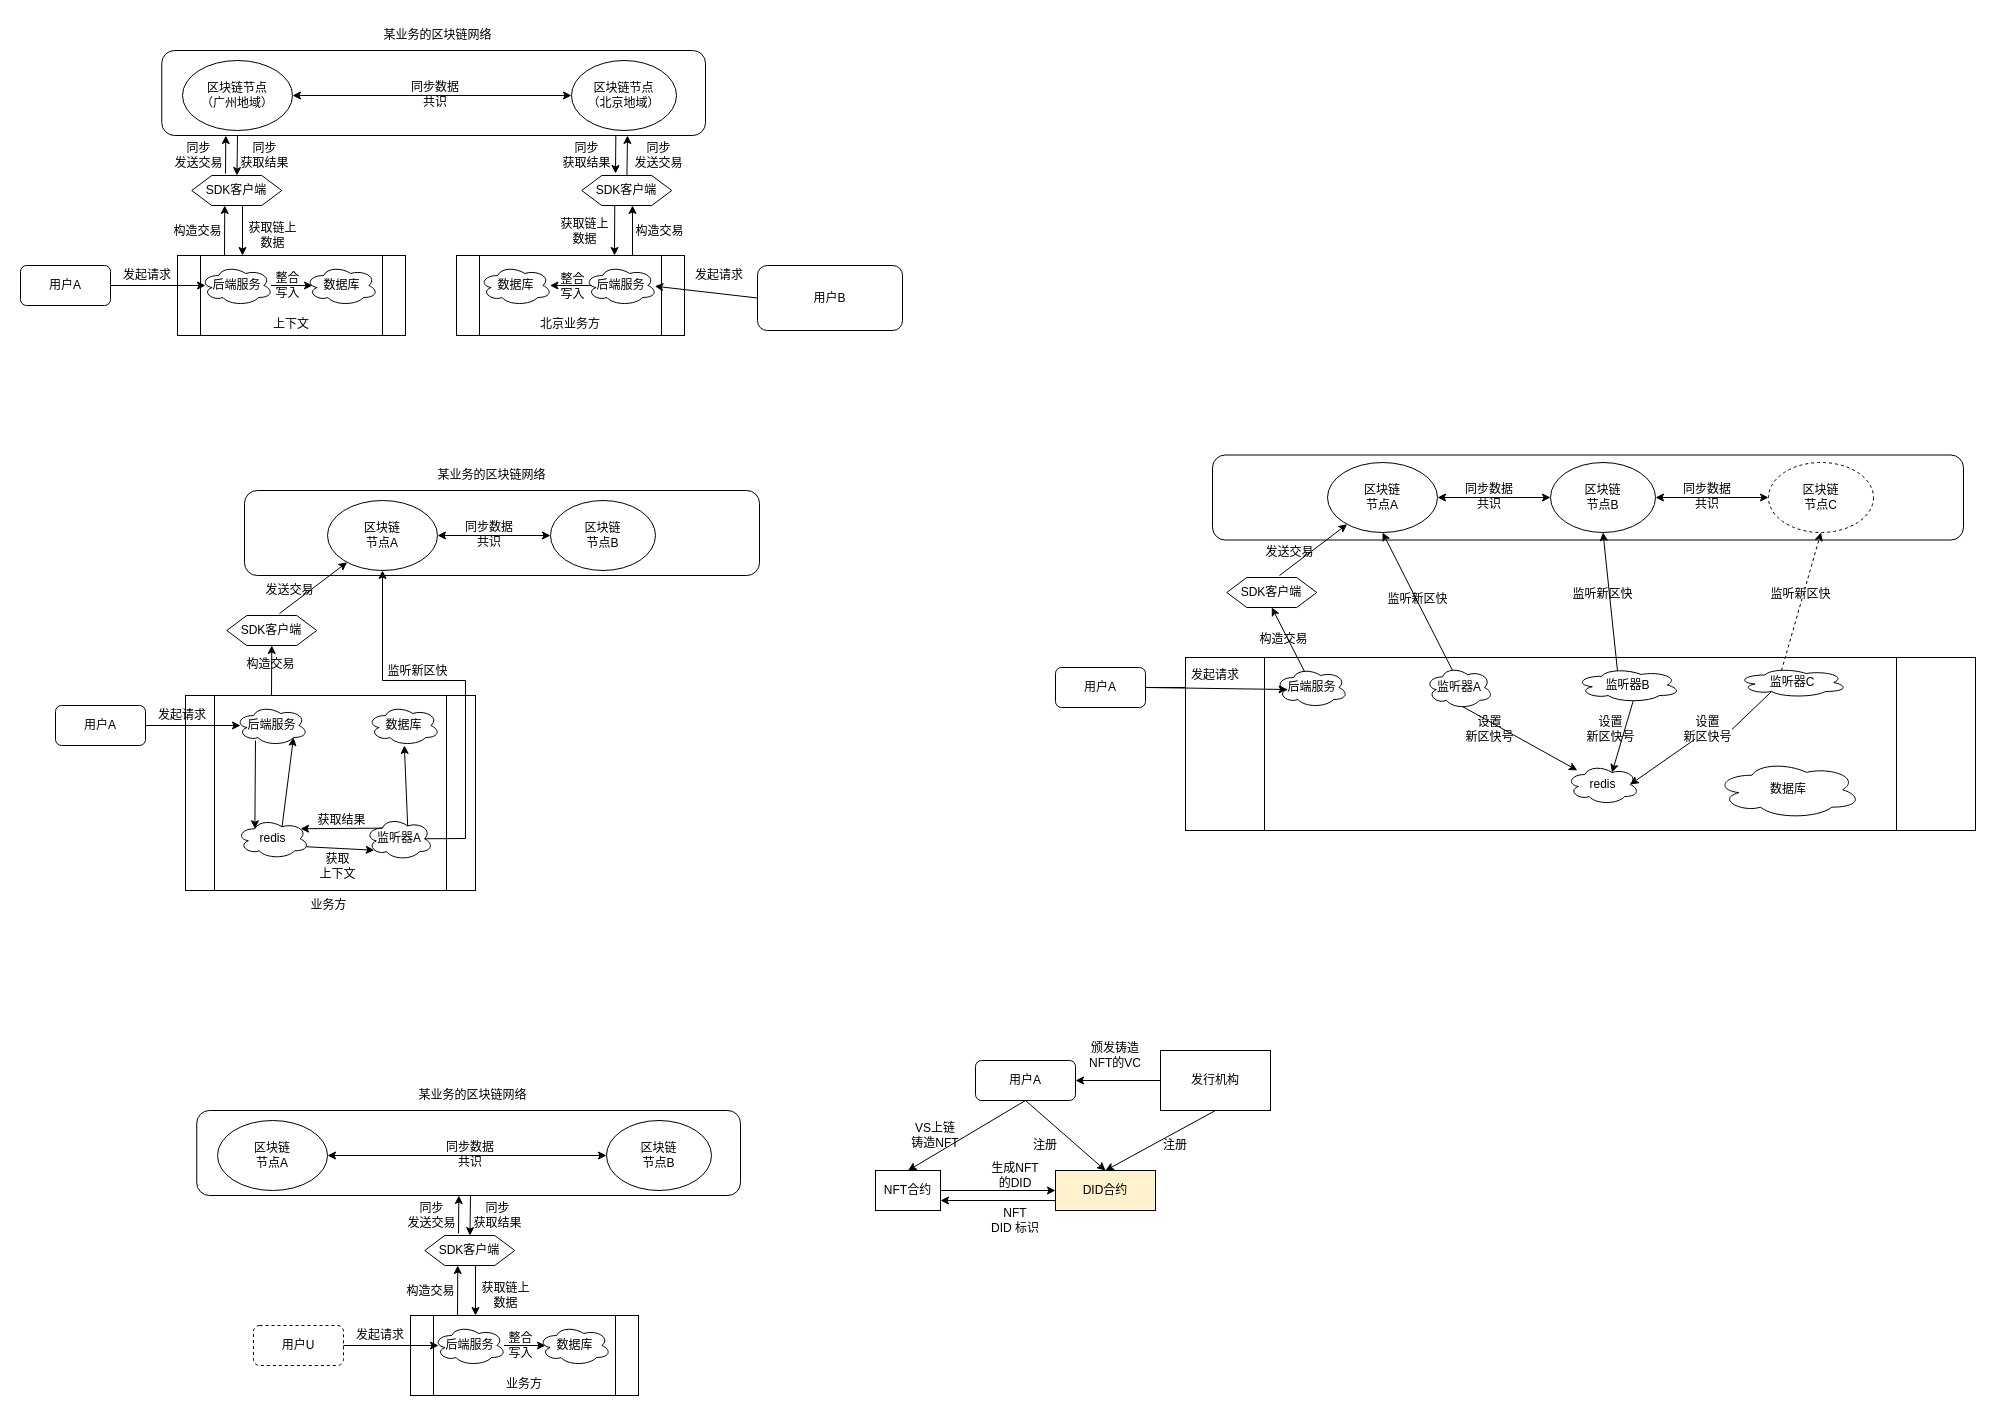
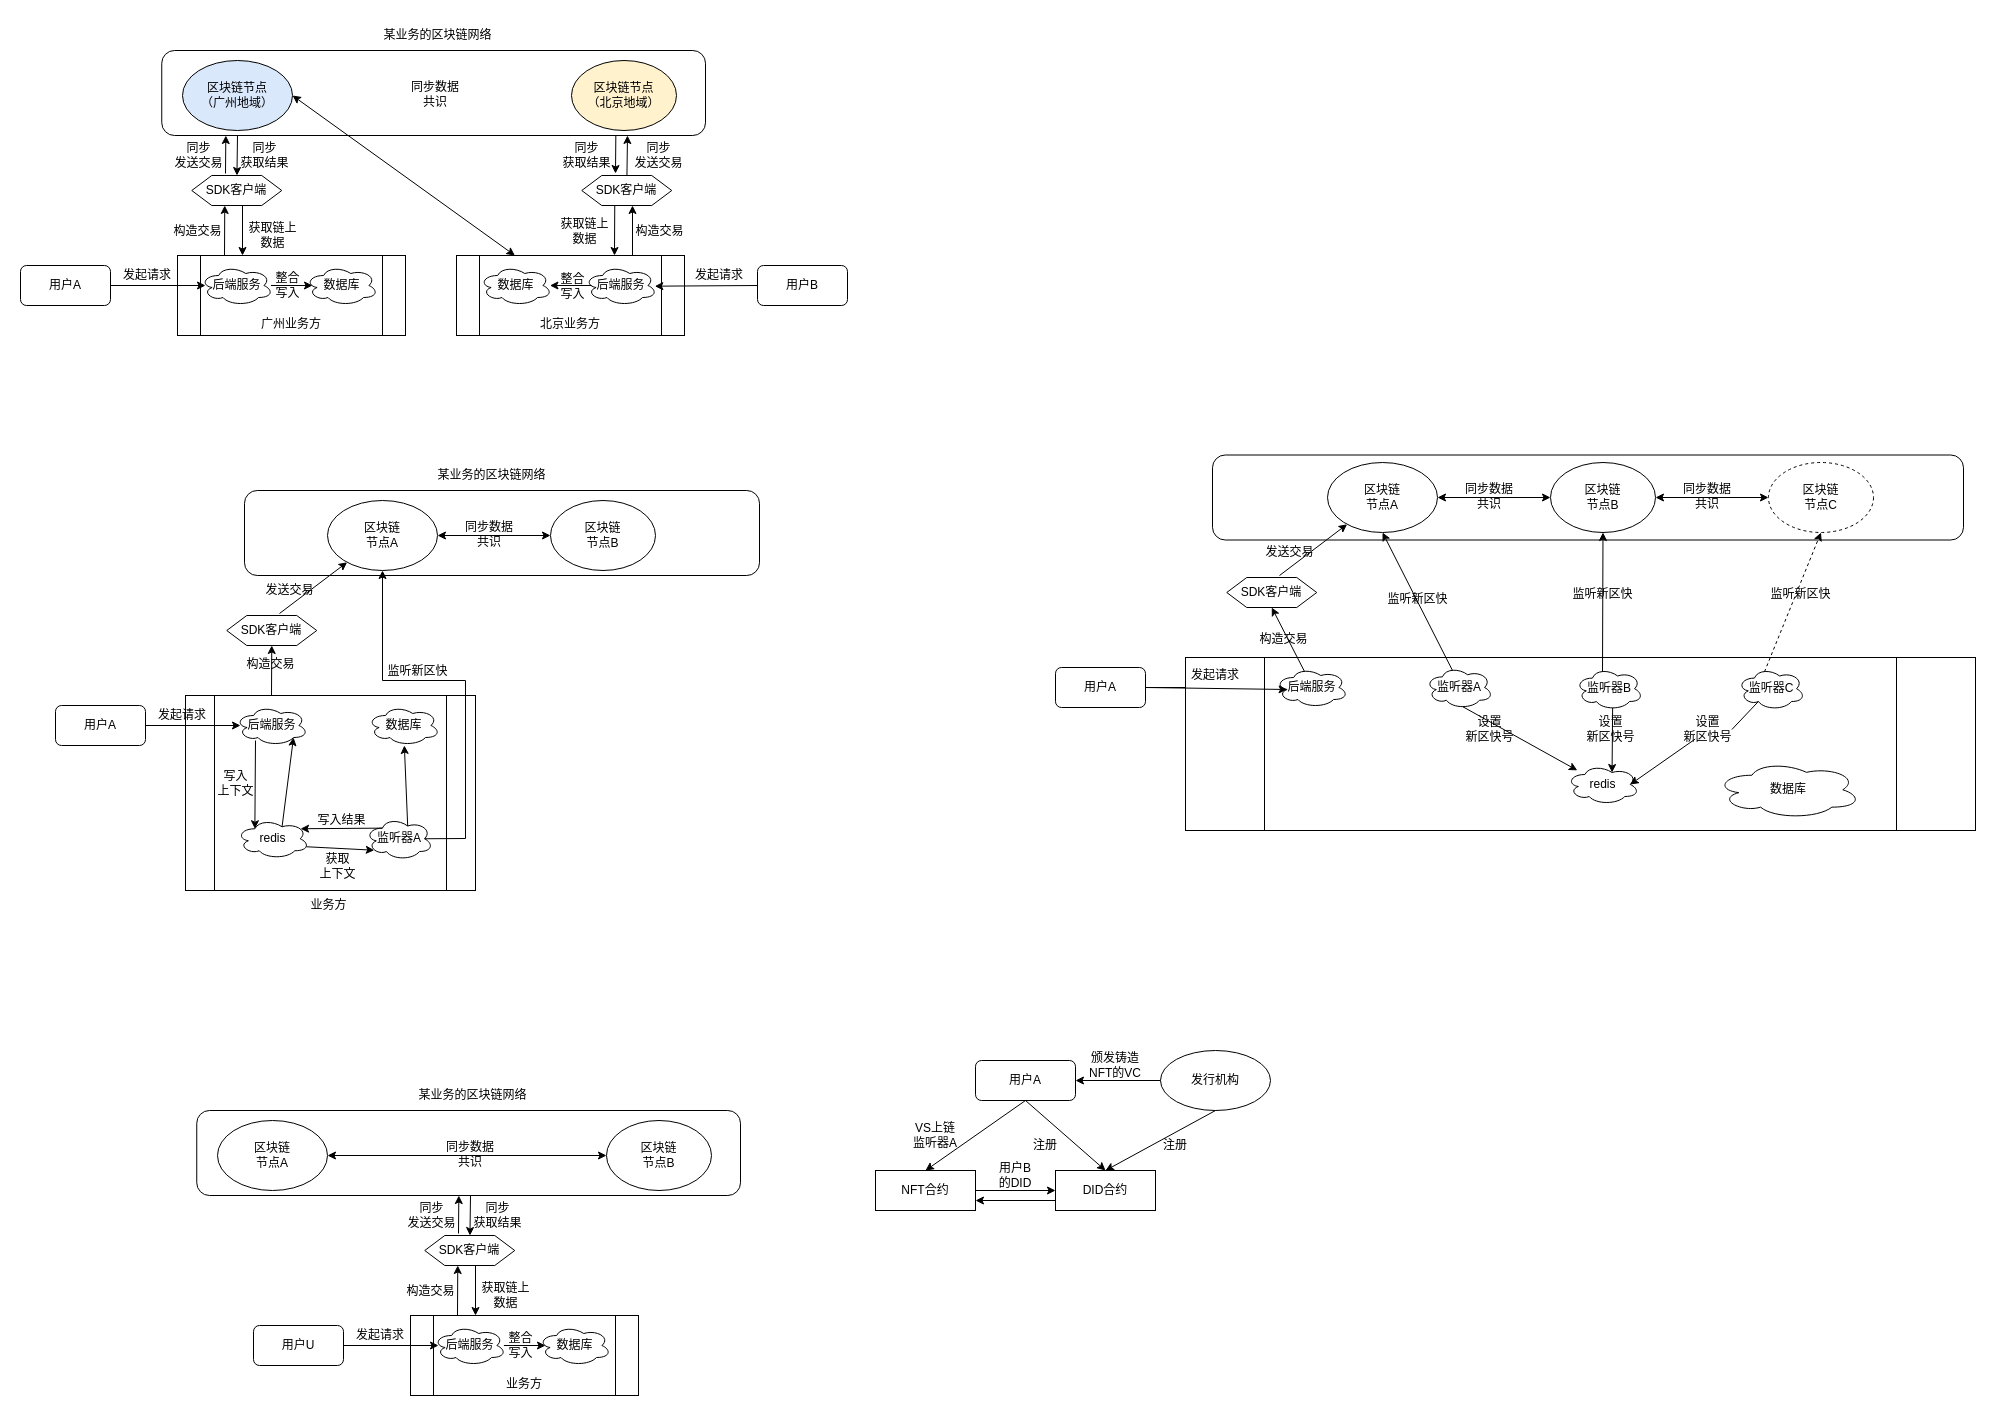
- <mxCell id="3" value="区块链节点&lt;br&gt;（广州地域）" style="ellipse;whiteSpace=wrap;html=1;" parent="1" vertex="1"><mxGeometry x="182" y="60" width="110" height="70" as="geometry" /></mxCell>
+ <mxCell id="3" value="区块链节点&lt;br&gt;（广州地域）" style="ellipse;whiteSpace=wrap;html=1;fillColor=#dae8fc;" parent="1" vertex="1"><mxGeometry x="182" y="60" width="110" height="70" as="geometry" /></mxCell>
- <mxCell id="5" value="" style="endArrow=classic;startArrow=classic;html=1;rounded=0;exitX=1;exitY=0.5;exitDx=0;exitDy=0;entryX=0;entryY=0.5;entryDx=0;entryDy=0;" parent="1" source="3" target="4" edge="1"><mxGeometry width="50" height="50" relative="1" as="geometry"><mxPoint x="431" y="95" as="sourcePoint" /><mxPoint x="481" y="160" as="targetPoint" /></mxGeometry></mxCell>
+ <mxCell id="5" value="" style="endArrow=classic;startArrow=classic;html=1;rounded=0;exitX=1;exitY=0.5;exitDx=0;exitDy=0;" parent="1" source="3" target="25" edge="1"><mxGeometry width="50" height="50" relative="1" as="geometry"><mxPoint x="431" y="95" as="sourcePoint" /><mxPoint x="481" y="160" as="targetPoint" /></mxGeometry></mxCell>
- <mxCell id="4" value="区块链节点&lt;br&gt;（北京地域）" style="ellipse;whiteSpace=wrap;html=1;" parent="1" vertex="1"><mxGeometry x="571" y="60" width="105" height="70" as="geometry" /></mxCell>
+ <mxCell id="4" value="区块链节点&lt;br&gt;（北京地域）" style="ellipse;whiteSpace=wrap;html=1;fillColor=#fff2cc;" parent="1" vertex="1"><mxGeometry x="571" y="60" width="105" height="70" as="geometry" /></mxCell>
- <mxCell id="9" value="&lt;br&gt;&lt;br&gt;&lt;br&gt;&lt;br&gt;上下文" style="shape=process;whiteSpace=wrap;html=1;backgroundOutline=1;" parent="1" vertex="1"><mxGeometry x="177" y="255" width="228" height="80" as="geometry" /></mxCell>
+ <mxCell id="9" value="&lt;br&gt;&lt;br&gt;&lt;br&gt;&lt;br&gt;广州业务方" style="shape=process;whiteSpace=wrap;html=1;backgroundOutline=1;" parent="1" vertex="1"><mxGeometry x="177" y="255" width="228" height="80" as="geometry" /></mxCell>
- <mxCell id="39" value="用户B" style="rounded=1;whiteSpace=wrap;html=1;" parent="1" vertex="1"><mxGeometry x="757" y="265" width="145" height="65" as="geometry" /></mxCell>
+ <mxCell id="39" value="用户B" style="rounded=1;whiteSpace=wrap;html=1;" parent="1" vertex="1"><mxGeometry x="757" y="265" width="90" height="40" as="geometry" /></mxCell>
- <mxCell id="119" value="监听器C" style="ellipse;shape=cloud;whiteSpace=wrap;html=1;" parent="1" vertex="1"><mxGeometry x="1737" y="667" width="110" height="30" as="geometry" /></mxCell>
+ <mxCell id="119" value="监听器C" style="ellipse;shape=cloud;whiteSpace=wrap;html=1;" parent="1" vertex="1"><mxGeometry x="1737" y="667" width="67.5" height="42.5" as="geometry" /></mxCell>
- <mxCell id="118" value="监听器B" style="ellipse;shape=cloud;whiteSpace=wrap;html=1;" parent="1" vertex="1"><mxGeometry x="1575" y="667" width="105" height="35" as="geometry" /></mxCell>
+ <mxCell id="118" value="监听器B" style="ellipse;shape=cloud;whiteSpace=wrap;html=1;" parent="1" vertex="1"><mxGeometry x="1575" y="667" width="67.5" height="42.5" as="geometry" /></mxCell>
+ <mxCell id="69" value="写入&lt;br&gt;上下文" style="text;html=1;strokeColor=none;fillColor=none;align=center;verticalAlign=middle;whiteSpace=wrap;rounded=0;" parent="1" vertex="1"><mxGeometry x="203" y="767" width="65" height="32" as="geometry" /></mxCell>
- <mxCell id="71" value="获取结果" style="text;html=1;strokeColor=none;fillColor=none;align=center;verticalAlign=middle;whiteSpace=wrap;rounded=0;" parent="1" vertex="1"><mxGeometry x="308.75" y="804" width="65" height="32" as="geometry" /></mxCell>
+ <mxCell id="71" value="写入结果" style="text;html=1;strokeColor=none;fillColor=none;align=center;verticalAlign=middle;whiteSpace=wrap;rounded=0;" parent="1" vertex="1"><mxGeometry x="308.75" y="804" width="65" height="32" as="geometry" /></mxCell>
- <mxCell id="144" value="颁发铸造NFT的VC" style="text;html=1;strokeColor=none;fillColor=none;align=center;verticalAlign=middle;whiteSpace=wrap;rounded=0;" vertex="1" parent="1"><mxGeometry x="1085" y="1040" width="60" height="30" as="geometry" /></mxCell>
+ <mxCell id="144" value="颁发铸造NFT的VC" style="text;html=1;strokeColor=none;fillColor=none;align=center;verticalAlign=middle;whiteSpace=wrap;rounded=0;" vertex="1" parent="1"><mxGeometry x="1085" y="1050" width="60" height="30" as="geometry" /></mxCell>
- <mxCell id="135" value="发行机构" style="whiteSpace=wrap;html=1;rounded=0;" vertex="1" parent="1"><mxGeometry x="1160" y="1050" width="110" height="60" as="geometry" /></mxCell>
+ <mxCell id="135" value="发行机构" style="ellipse;whiteSpace=wrap;html=1;" vertex="1" parent="1"><mxGeometry x="1160" y="1050" width="110" height="60" as="geometry" /></mxCell>
- <mxCell id="146" value="VS上链&lt;br&gt;铸造NFT" style="text;html=1;strokeColor=none;fillColor=none;align=center;verticalAlign=middle;whiteSpace=wrap;rounded=0;" vertex="1" parent="1"><mxGeometry x="905" y="1120" width="60" height="30" as="geometry" /></mxCell>
+ <mxCell id="146" value="VS上链&lt;br&gt;监听器A" style="text;html=1;strokeColor=none;fillColor=none;align=center;verticalAlign=middle;whiteSpace=wrap;rounded=0;" vertex="1" parent="1"><mxGeometry x="905" y="1120" width="60" height="30" as="geometry" /></mxCell>
- <mxCell id="148" value="生成NFT&lt;br&gt;的DID" style="text;html=1;strokeColor=none;fillColor=none;align=center;verticalAlign=middle;whiteSpace=wrap;rounded=0;" vertex="1" parent="1"><mxGeometry x="985" y="1160" width="60" height="30" as="geometry" /></mxCell>
+ <mxCell id="148" value="用户B&lt;br&gt;的DID" style="text;html=1;strokeColor=none;fillColor=none;align=center;verticalAlign=middle;whiteSpace=wrap;rounded=0;" vertex="1" parent="1"><mxGeometry x="985" y="1160" width="60" height="30" as="geometry" /></mxCell>
- <mxCell id="137" value="NFT合约" style="rounded=0;whiteSpace=wrap;html=1;" vertex="1" parent="1"><mxGeometry x="875" y="1170" width="65" height="40" as="geometry" /></mxCell>
+ <mxCell id="137" value="NFT合约" style="rounded=0;whiteSpace=wrap;html=1;" vertex="1" parent="1"><mxGeometry x="875" y="1170" width="100" height="40" as="geometry" /></mxCell>
- <mxCell id="139" value="DID合约" style="rounded=0;whiteSpace=wrap;html=1;fillColor=#fff2cc;" vertex="1" parent="1"><mxGeometry x="1055" y="1170" width="100" height="40" as="geometry" /></mxCell>
+ <mxCell id="139" value="DID合约" style="rounded=0;whiteSpace=wrap;html=1;" vertex="1" parent="1"><mxGeometry x="1055" y="1170" width="100" height="40" as="geometry" /></mxCell>
- <mxCell id="149" value="NFT &lt;br&gt;DID 标识" style="text;html=1;strokeColor=none;fillColor=none;align=center;verticalAlign=middle;whiteSpace=wrap;rounded=0;" vertex="1" parent="1"><mxGeometry x="985" y="1205" width="60" height="30" as="geometry" /></mxCell>
- <mxCell id="79" value="用户U" style="rounded=1;whiteSpace=wrap;html=1;dashed=1;" parent="1" vertex="1"><mxGeometry x="253" y="1325" width="90" height="40" as="geometry" /></mxCell>
+ <mxCell id="79" value="用户U" style="rounded=1;whiteSpace=wrap;html=1;" parent="1" vertex="1"><mxGeometry x="253" y="1325" width="90" height="40" as="geometry" /></mxCell>
